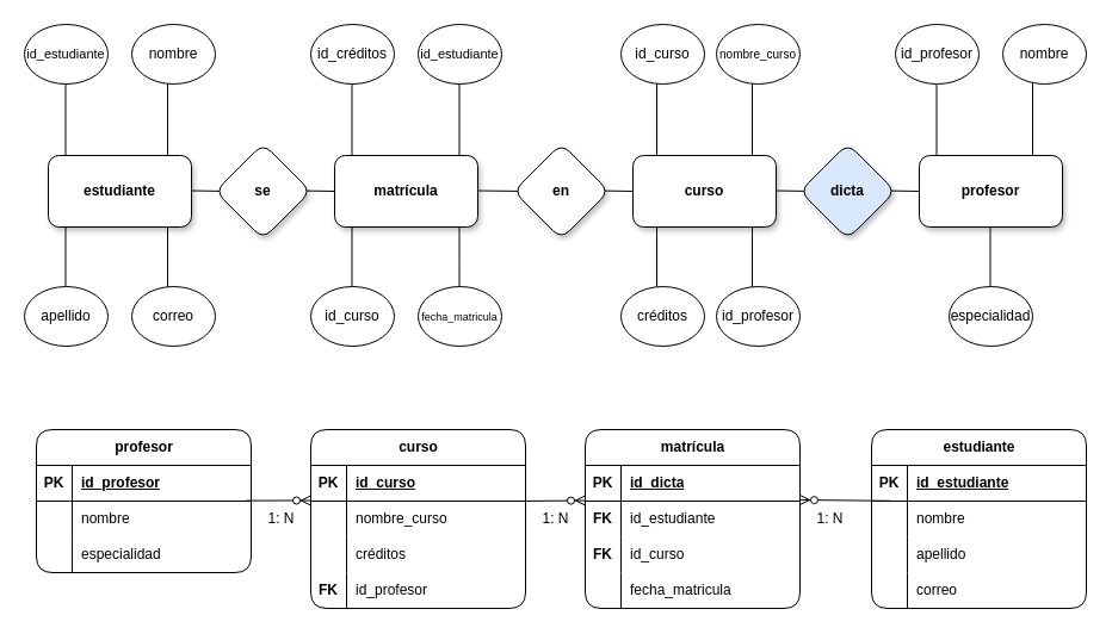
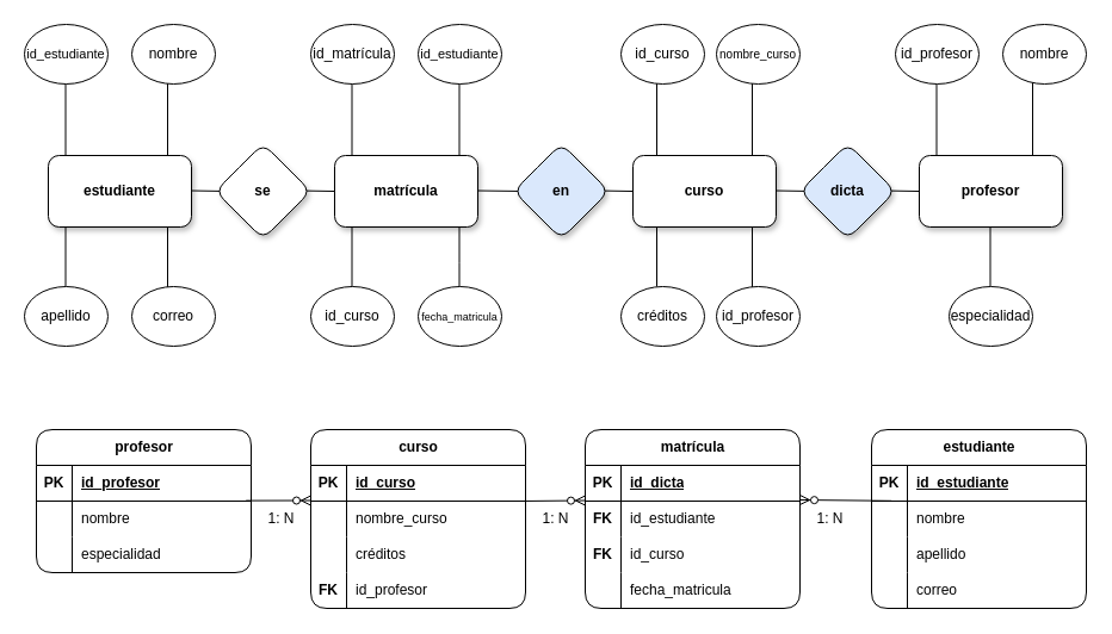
- <mxCell id="38" value="id_créditos" style="ellipse;whiteSpace=wrap;html=1;" vertex="1" parent="1"><mxGeometry x="260" y="20" width="70" height="50" as="geometry" /></mxCell>
+ <mxCell id="38" value="id_matrícula" style="ellipse;whiteSpace=wrap;html=1;" vertex="1" parent="1"><mxGeometry x="260" y="20" width="70" height="50" as="geometry" /></mxCell>
- <mxCell id="31" value="&lt;b&gt;en&lt;/b&gt;" style="rhombus;whiteSpace=wrap;html=1;rounded=1;shadow=1;" vertex="1" parent="1"><mxGeometry x="430" y="120" width="80" height="80" as="geometry" /></mxCell>
+ <mxCell id="31" value="&lt;b&gt;en&lt;/b&gt;" style="rhombus;whiteSpace=wrap;html=1;rounded=1;shadow=1;fillColor=#dae8fc;" vertex="1" parent="1"><mxGeometry x="430" y="120" width="80" height="80" as="geometry" /></mxCell>
